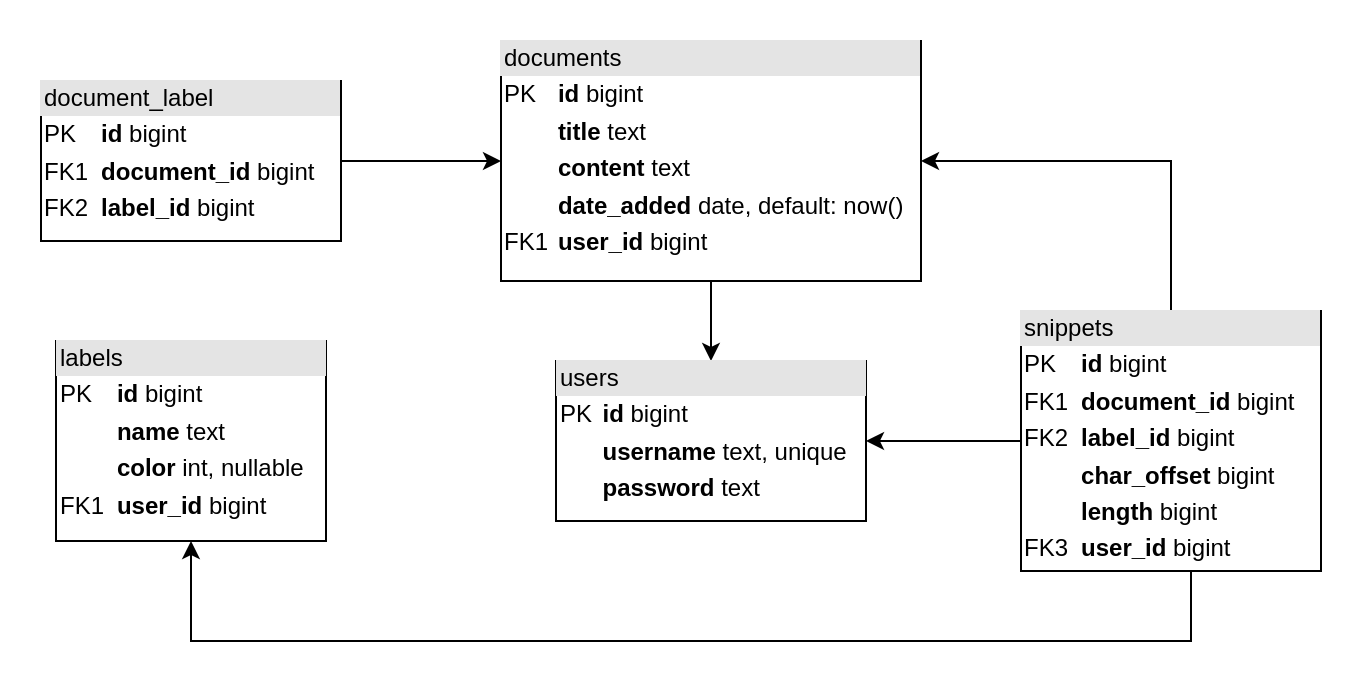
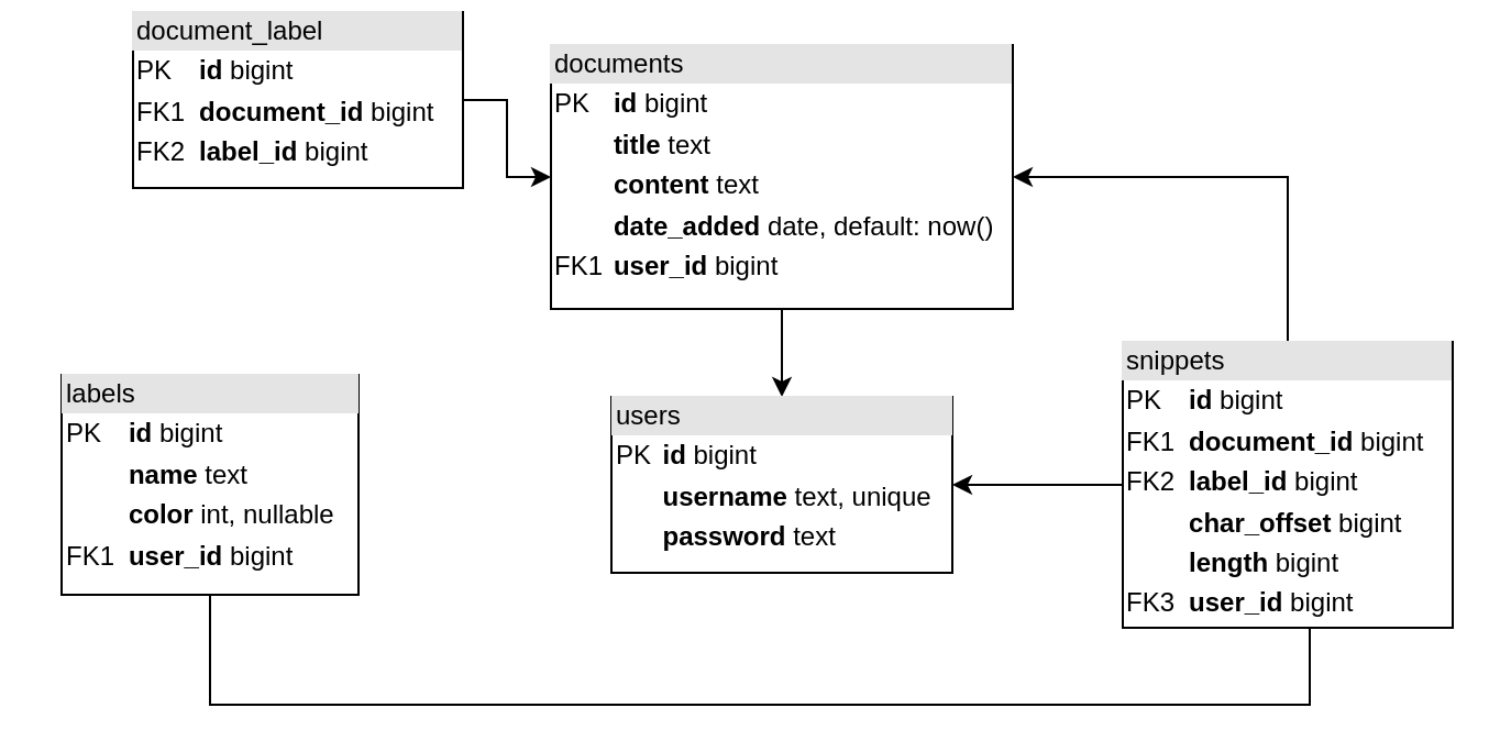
- <mxCell id="10" value="&lt;div style=&quot;box-sizing:border-box;width:100%;background:#e4e4e4;padding:2px;&quot;&gt;document_label&lt;/div&gt;&lt;table style=&quot;width:100%;font-size:1em;&quot; cellpadding=&quot;2&quot; cellspacing=&quot;0&quot;&gt;&lt;tbody&gt;&lt;tr&gt;&lt;td&gt;PK&lt;/td&gt;&lt;td&gt;&lt;b&gt;id&lt;/b&gt; bigint&lt;/td&gt;&lt;/tr&gt;&lt;tr&gt;&lt;td&gt;FK1&lt;/td&gt;&lt;td&gt;&lt;b&gt;document_id&lt;/b&gt; bigint&lt;/td&gt;&lt;/tr&gt;&lt;tr&gt;&lt;td&gt;FK2&lt;/td&gt;&lt;td&gt;&lt;b&gt;label_id&lt;/b&gt; bigint&lt;/td&gt;&lt;/tr&gt;&lt;/tbody&gt;&lt;/table&gt;" style="verticalAlign=top;align=left;overflow=fill;html=1;" parent="1" vertex="1"><mxGeometry x="20" y="40" width="150" height="80" as="geometry" /></mxCell>
+ <mxCell id="10" value="&lt;div style=&quot;box-sizing:border-box;width:100%;background:#e4e4e4;padding:2px;&quot;&gt;document_label&lt;/div&gt;&lt;table style=&quot;width:100%;font-size:1em;&quot; cellpadding=&quot;2&quot; cellspacing=&quot;0&quot;&gt;&lt;tbody&gt;&lt;tr&gt;&lt;td&gt;PK&lt;/td&gt;&lt;td&gt;&lt;b&gt;id&lt;/b&gt; bigint&lt;/td&gt;&lt;/tr&gt;&lt;tr&gt;&lt;td&gt;FK1&lt;/td&gt;&lt;td&gt;&lt;b&gt;document_id&lt;/b&gt; bigint&lt;/td&gt;&lt;/tr&gt;&lt;tr&gt;&lt;td&gt;FK2&lt;/td&gt;&lt;td&gt;&lt;b&gt;label_id&lt;/b&gt; bigint&lt;/td&gt;&lt;/tr&gt;&lt;/tbody&gt;&lt;/table&gt;" style="verticalAlign=top;align=left;overflow=fill;html=1;" parent="1" vertex="1"><mxGeometry x="60" y="5" width="150" height="80" as="geometry" /></mxCell>
- <mxCell id="6" style="edgeStyle=orthogonalEdgeStyle;rounded=0;orthogonalLoop=1;jettySize=auto;html=1;entryX=0.5;entryY=1;entryDx=0;entryDy=0;exitX=0.5;exitY=1;exitDx=0;exitDy=0;" parent="1" source="8" target="4" edge="1"><mxGeometry relative="1" as="geometry"><Array as="points"><mxPoint x="595" y="320" /><mxPoint x="95" y="320" /></Array></mxGeometry></mxCell>
+ <mxCell id="6" style="edgeStyle=orthogonalEdgeStyle;rounded=0;orthogonalLoop=1;jettySize=auto;html=1;entryX=0.5;entryY=1;entryDx=0;entryDy=0;exitX=0.5;exitY=1;exitDx=0;exitDy=0;endArrow=none;" parent="1" source="8" target="4" edge="1"><mxGeometry relative="1" as="geometry"><Array as="points"><mxPoint x="595" y="320" /><mxPoint x="95" y="320" /></Array></mxGeometry></mxCell>
